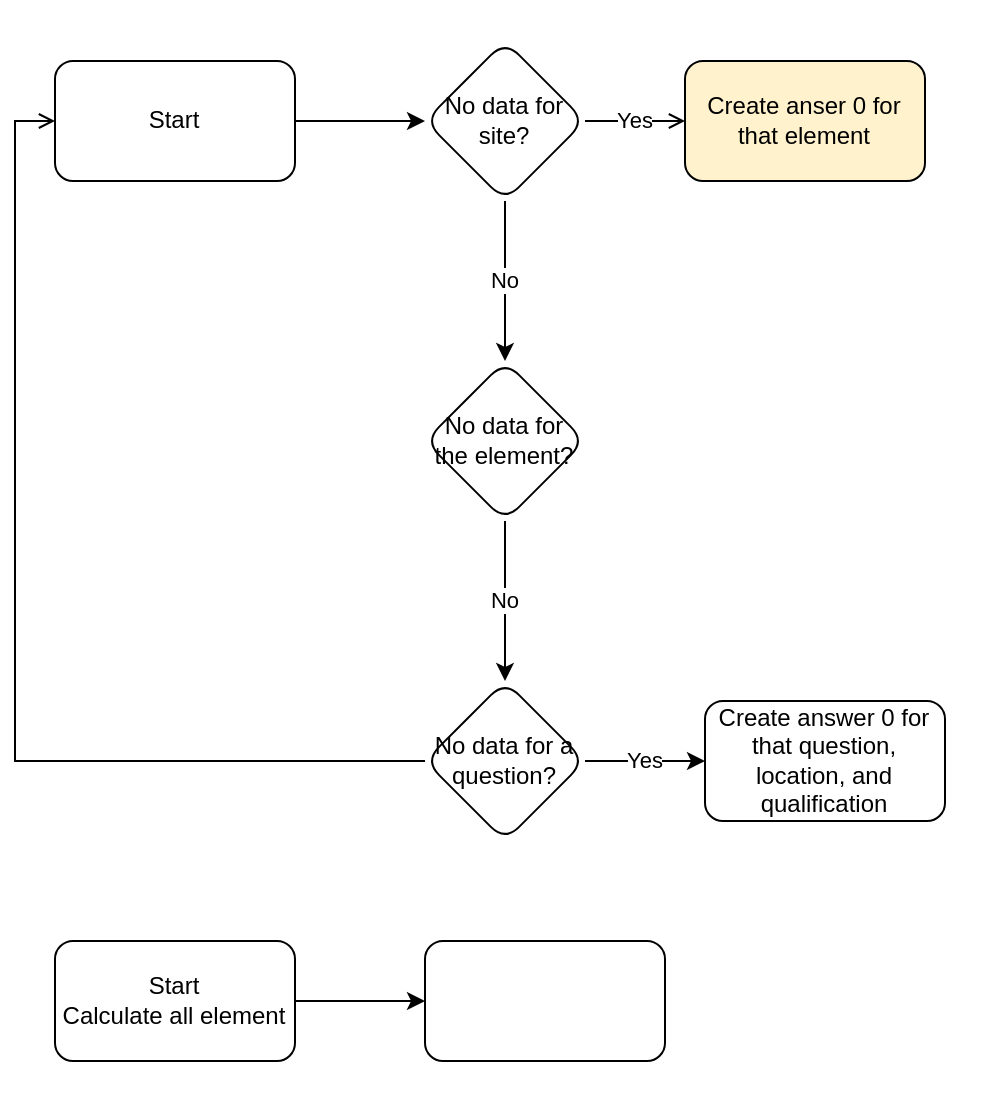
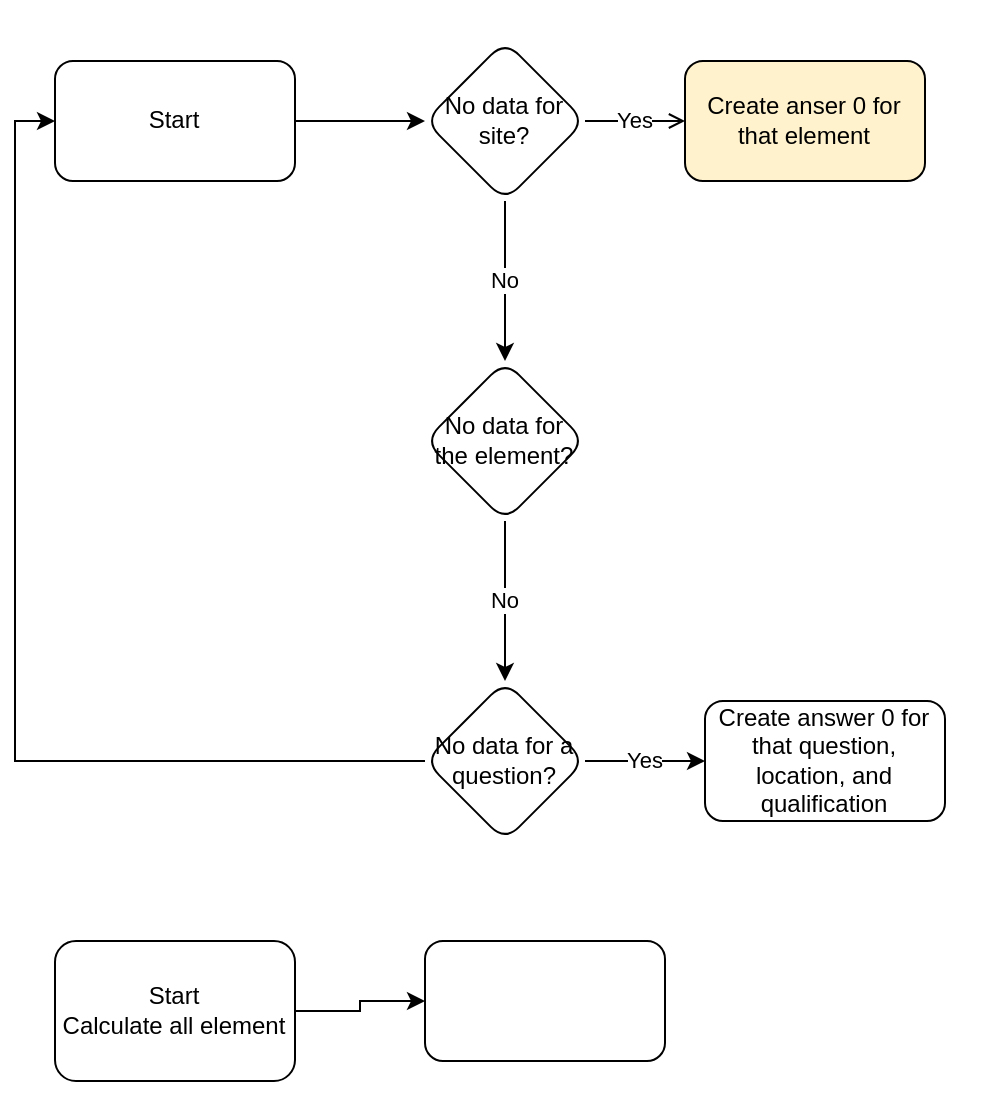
- <mxCell id="11" style="edgeStyle=orthogonalEdgeStyle;rounded=0;orthogonalLoop=1;jettySize=auto;html=1;entryX=0;entryY=0.5;entryDx=0;entryDy=0;endArrow=open;" edge="1" parent="1" source="12" target="3"><mxGeometry relative="1" as="geometry" /></mxCell>
+ <mxCell id="11" style="edgeStyle=orthogonalEdgeStyle;rounded=0;orthogonalLoop=1;jettySize=auto;html=1;entryX=0;entryY=0.5;entryDx=0;entryDy=0;" edge="1" parent="1" source="12" target="3"><mxGeometry relative="1" as="geometry" /></mxCell>
- <mxCell id="15" value="Start&lt;br&gt;Calculate all element" style="rounded=1;whiteSpace=wrap;html=1;" vertex="1" parent="1"><mxGeometry x="20" y="470" width="120" height="60" as="geometry" /></mxCell>
+ <mxCell id="15" value="Start&lt;br&gt;Calculate all element" style="rounded=1;whiteSpace=wrap;html=1;" vertex="1" parent="1"><mxGeometry x="20" y="470" width="120" height="70" as="geometry" /></mxCell>
